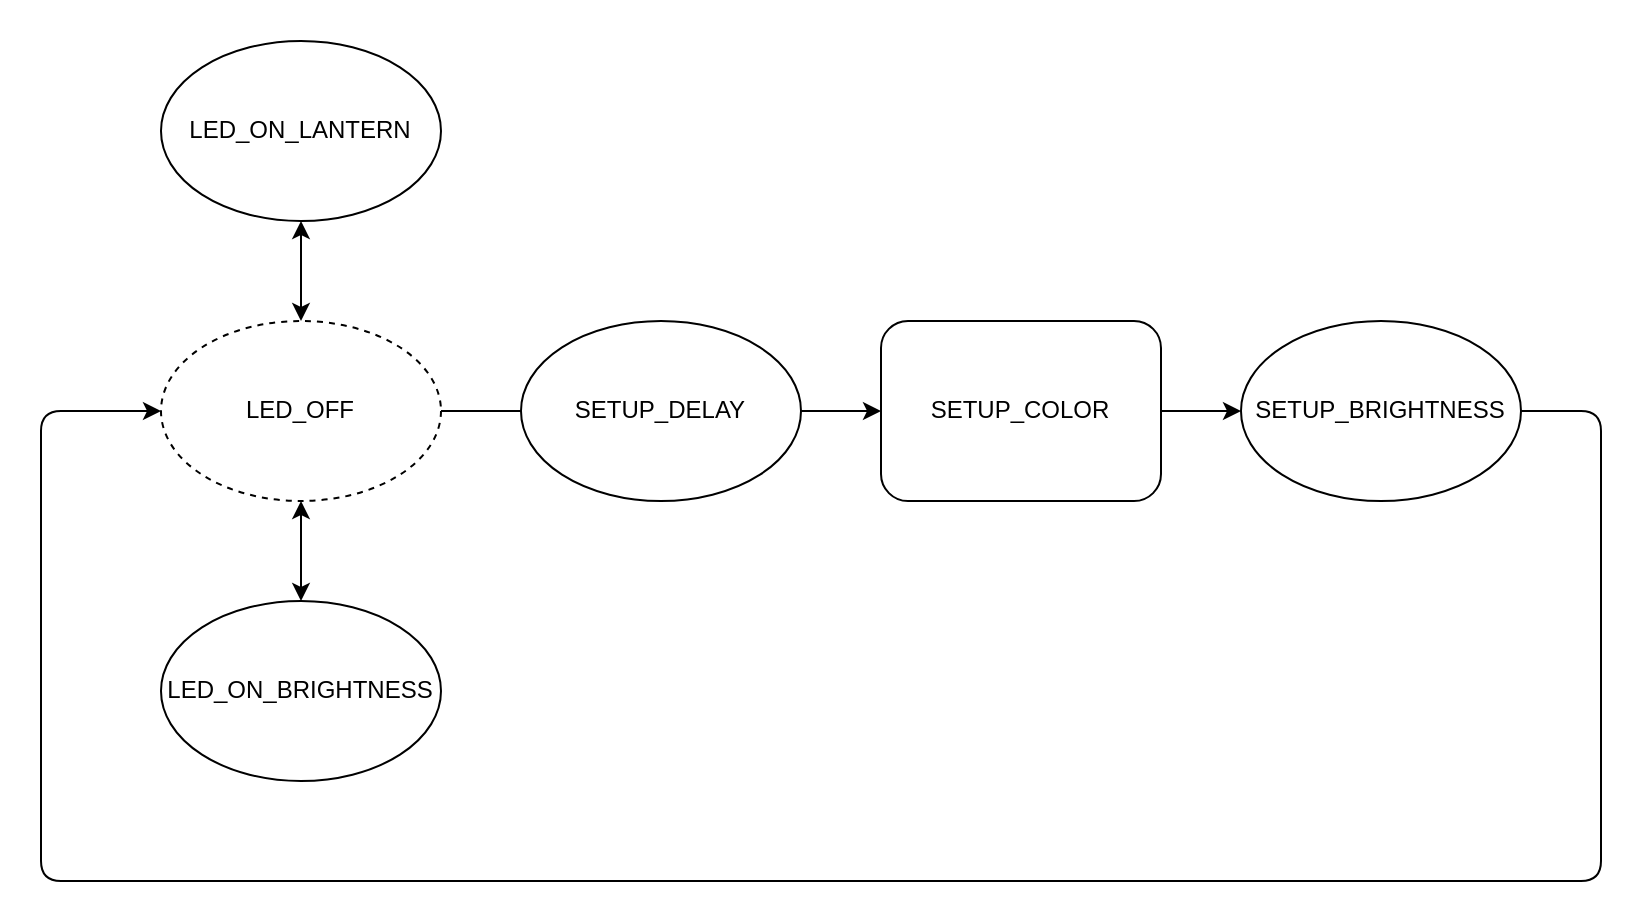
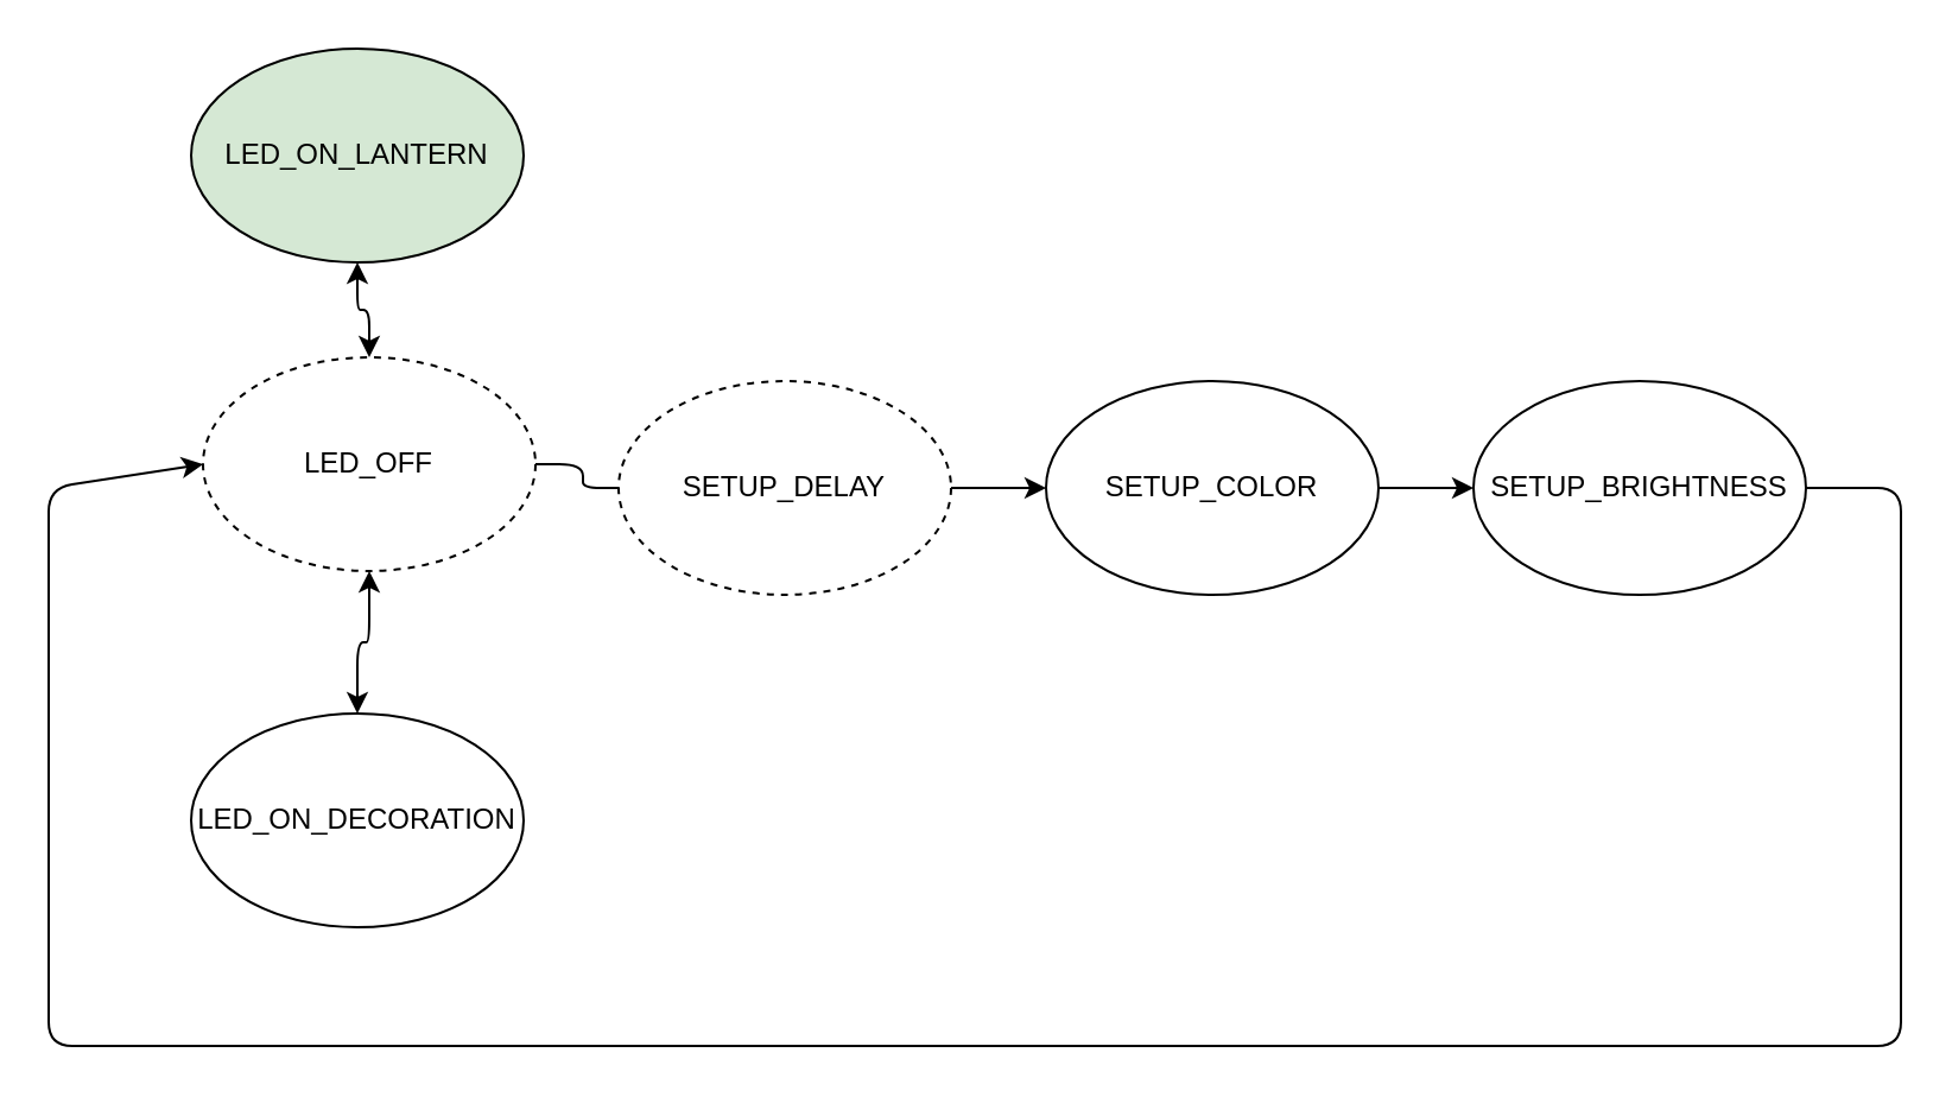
- <mxCell id="4" value="LED_ON_LANTERN" style="ellipse;whiteSpace=wrap;html=1;" parent="1" vertex="1"><mxGeometry x="80" y="20" width="140" height="90" as="geometry" /></mxCell>
+ <mxCell id="4" value="LED_ON_LANTERN" style="ellipse;whiteSpace=wrap;html=1;fillColor=#d5e8d4;" parent="1" vertex="1"><mxGeometry x="80" y="20" width="140" height="90" as="geometry" /></mxCell>
- <mxCell id="7" value="LED_OFF" style="ellipse;whiteSpace=wrap;html=1;perimeterSpacing=0;dashed=1;" parent="1" vertex="1"><mxGeometry x="80" y="160" width="140" height="90" as="geometry" /></mxCell>
+ <mxCell id="7" value="LED_OFF" style="ellipse;whiteSpace=wrap;html=1;perimeterSpacing=0;dashed=1;" parent="1" vertex="1"><mxGeometry x="85" y="150" width="140" height="90" as="geometry" /></mxCell>
- <mxCell id="9" value="SETUP_DELAY" style="ellipse;whiteSpace=wrap;html=1;" parent="1" vertex="1"><mxGeometry x="260" y="160" width="140" height="90" as="geometry" /></mxCell>
+ <mxCell id="9" value="SETUP_DELAY" style="ellipse;whiteSpace=wrap;html=1;dashed=1;" parent="1" vertex="1"><mxGeometry x="260" y="160" width="140" height="90" as="geometry" /></mxCell>
- <mxCell id="11" value="SETUP_COLOR" style="whiteSpace=wrap;html=1;rounded=1;" parent="1" vertex="1"><mxGeometry x="440" y="160" width="140" height="90" as="geometry" /></mxCell>
+ <mxCell id="11" value="SETUP_COLOR" style="ellipse;whiteSpace=wrap;html=1;" parent="1" vertex="1"><mxGeometry x="440" y="160" width="140" height="90" as="geometry" /></mxCell>
- <mxCell id="3" value="LED_ON_BRIGHTNESS" style="ellipse;whiteSpace=wrap;html=1;" parent="1" vertex="1"><mxGeometry x="80" y="300" width="140" height="90" as="geometry" /></mxCell>
+ <mxCell id="3" value="LED_ON_DECORATION" style="ellipse;whiteSpace=wrap;html=1;" parent="1" vertex="1"><mxGeometry x="80" y="300" width="140" height="90" as="geometry" /></mxCell>
